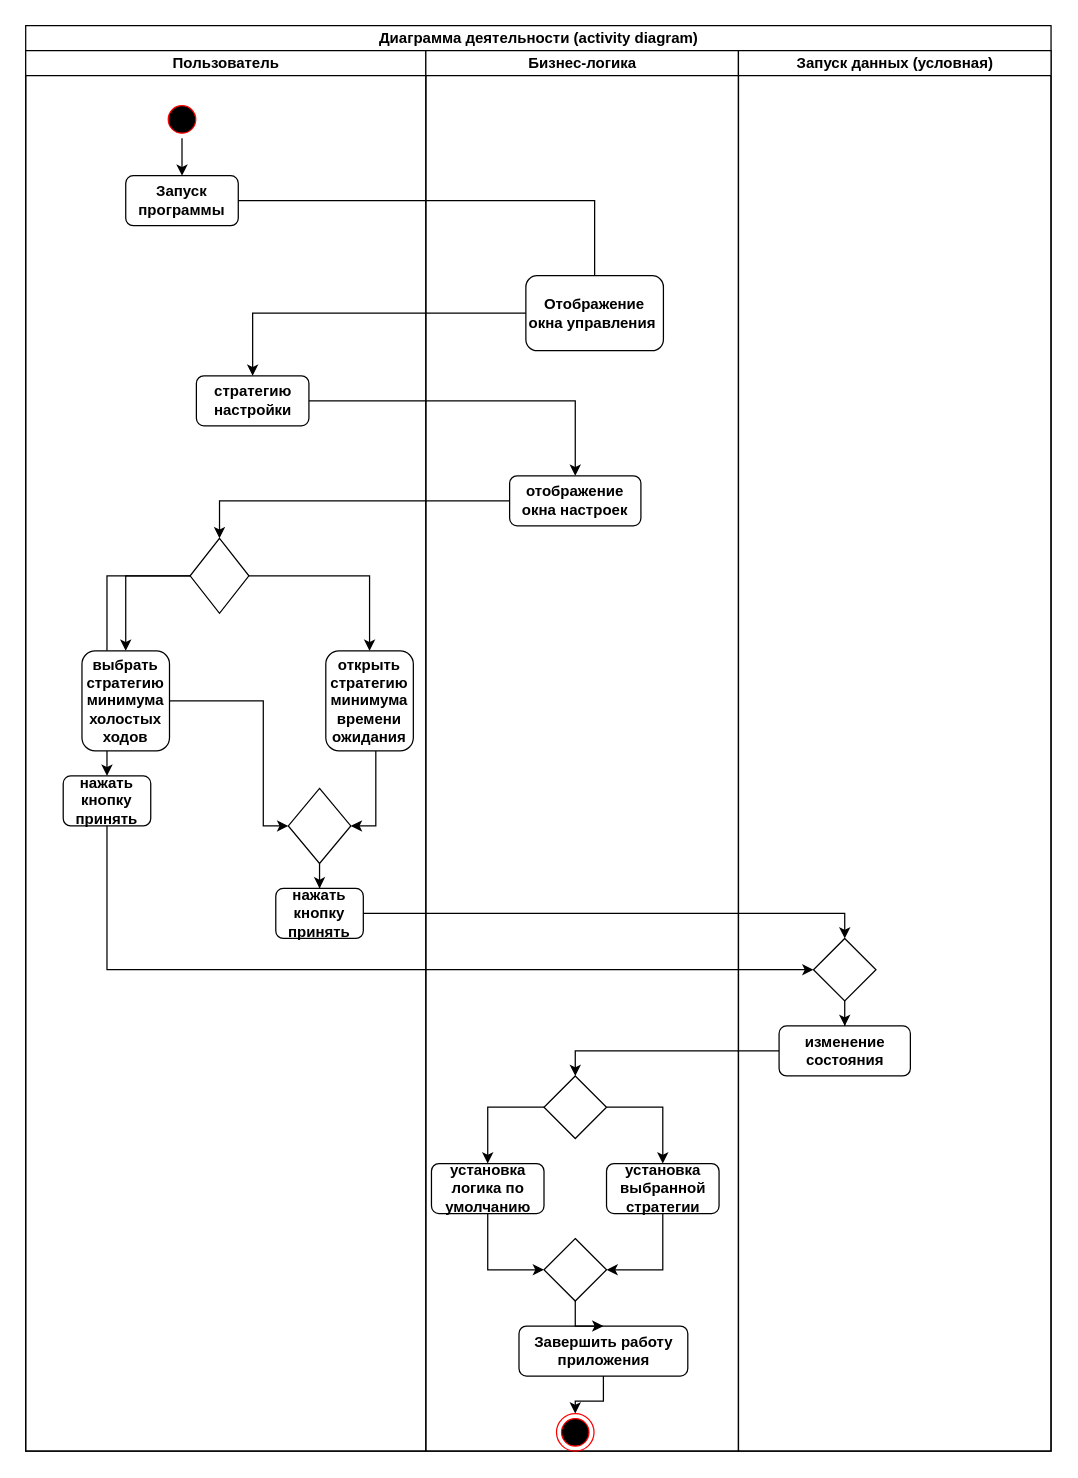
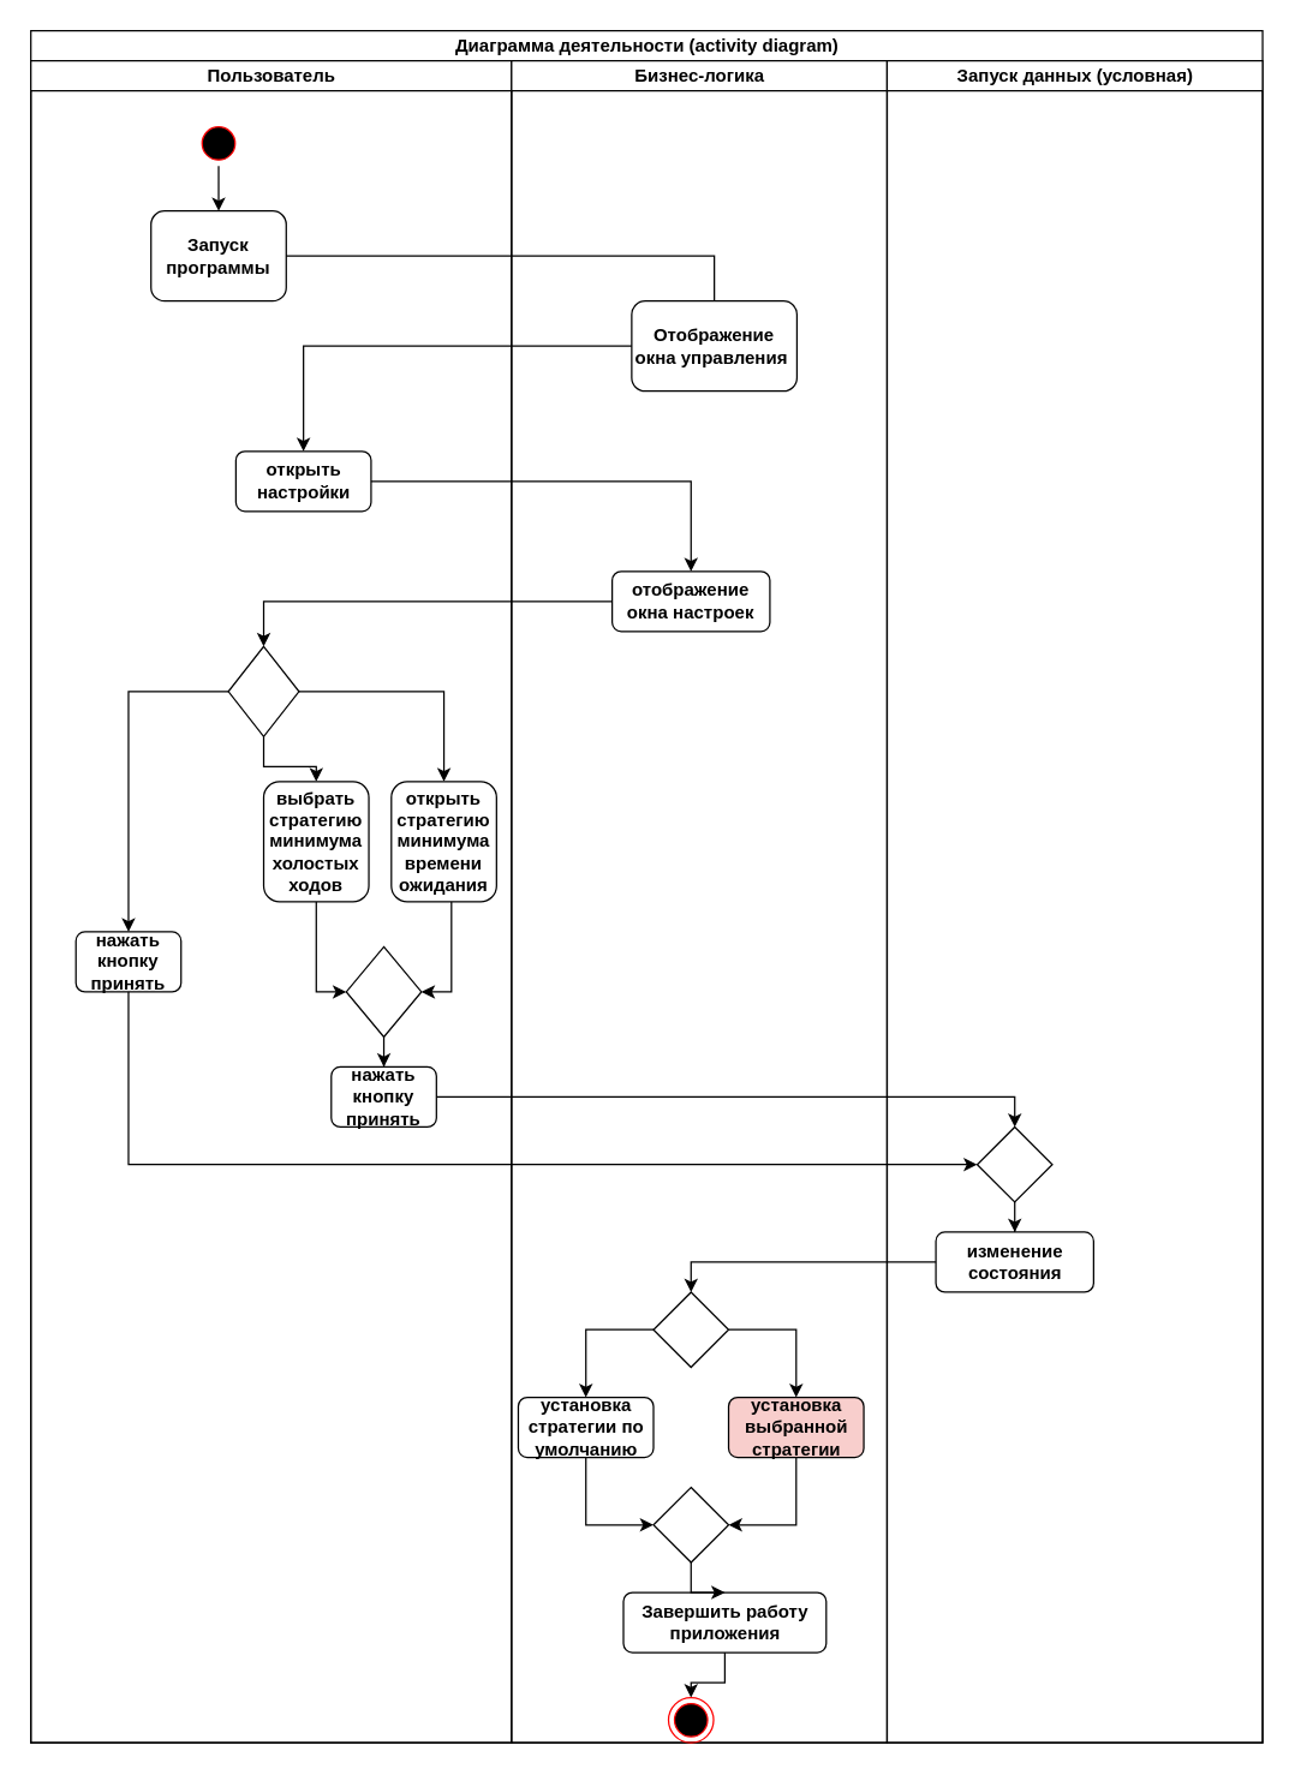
- <mxCell id="6" value="&lt;b&gt;Запуск программы&lt;/b&gt;" style="rounded=1;whiteSpace=wrap;html=1;" parent="3" vertex="1"><mxGeometry x="80" y="100" width="90" height="40" as="geometry" /></mxCell>
+ <mxCell id="6" value="&lt;b&gt;Запуск программы&lt;/b&gt;" style="rounded=1;whiteSpace=wrap;html=1;" parent="3" vertex="1"><mxGeometry x="80" y="100" width="90" height="60" as="geometry" /></mxCell>
- <mxCell id="21" value="&lt;b&gt;Отображение окна управления&amp;nbsp;&lt;/b&gt;" style="rounded=1;whiteSpace=wrap;html=1;" parent="20" vertex="1"><mxGeometry x="80" y="180" width="110" height="60" as="geometry" /></mxCell>
+ <mxCell id="21" value="&lt;b&gt;Отображение окна управления&amp;nbsp;&lt;/b&gt;" style="rounded=1;whiteSpace=wrap;html=1;" parent="20" vertex="1"><mxGeometry x="80" y="160" width="110" height="60" as="geometry" /></mxCell>
- <mxCell id="7" value="&lt;b&gt;стратегию настройки&lt;/b&gt;" style="rounded=1;whiteSpace=wrap;html=1;" parent="3" vertex="1"><mxGeometry x="136.5" y="260" width="90" height="40" as="geometry" /></mxCell>
+ <mxCell id="7" value="&lt;b&gt;открыть настройки&lt;/b&gt;" style="rounded=1;whiteSpace=wrap;html=1;" parent="3" vertex="1"><mxGeometry x="136.5" y="260" width="90" height="40" as="geometry" /></mxCell>
- <mxCell id="16" value="&lt;b&gt;выбрать стратегию минимума холостых ходов&lt;/b&gt;" style="rounded=1;whiteSpace=wrap;html=1;" parent="3" vertex="1"><mxGeometry x="45" y="480" width="70" height="80" as="geometry" /></mxCell>
+ <mxCell id="16" value="&lt;b&gt;выбрать стратегию минимума холостых ходов&lt;/b&gt;" style="rounded=1;whiteSpace=wrap;html=1;" parent="3" vertex="1"><mxGeometry x="155" y="480" width="70" height="80" as="geometry" /></mxCell>
- <mxCell id="29" value="&lt;b&gt;установка логика по умолчанию&lt;/b&gt;" style="rounded=1;whiteSpace=wrap;html=1;" parent="20" vertex="1"><mxGeometry x="4.5" y="890" width="90" height="40" as="geometry" /></mxCell>
+ <mxCell id="29" value="&lt;b&gt;установка стратегии по умолчанию&lt;/b&gt;" style="rounded=1;whiteSpace=wrap;html=1;" parent="20" vertex="1"><mxGeometry x="4.5" y="890" width="90" height="40" as="geometry" /></mxCell>
- <mxCell id="27" value="&lt;b&gt;установка выбранной стратегии&lt;/b&gt;" style="rounded=1;whiteSpace=wrap;html=1;" parent="20" vertex="1"><mxGeometry x="144.5" y="890" width="90" height="40" as="geometry" /></mxCell>
+ <mxCell id="27" value="&lt;b&gt;установка выбранной стратегии&lt;/b&gt;" style="rounded=1;whiteSpace=wrap;html=1;fillColor=#f8cecc;" parent="20" vertex="1"><mxGeometry x="144.5" y="890" width="90" height="40" as="geometry" /></mxCell>
